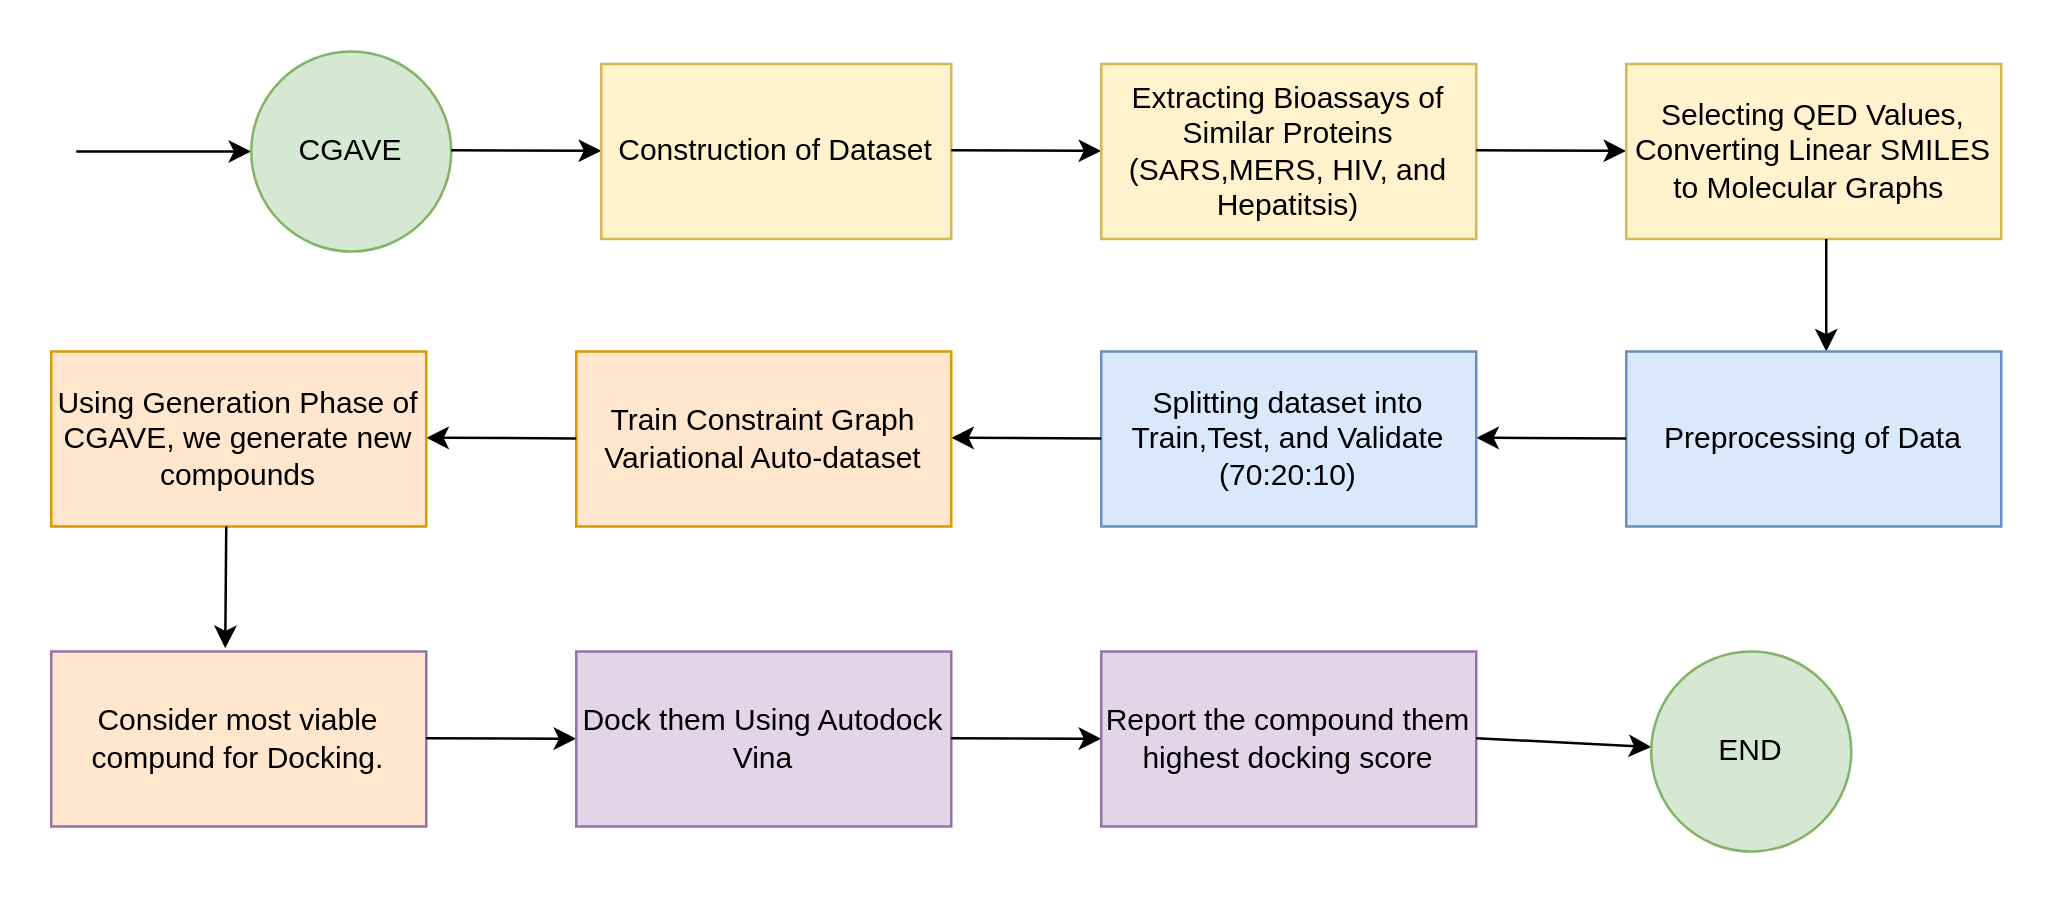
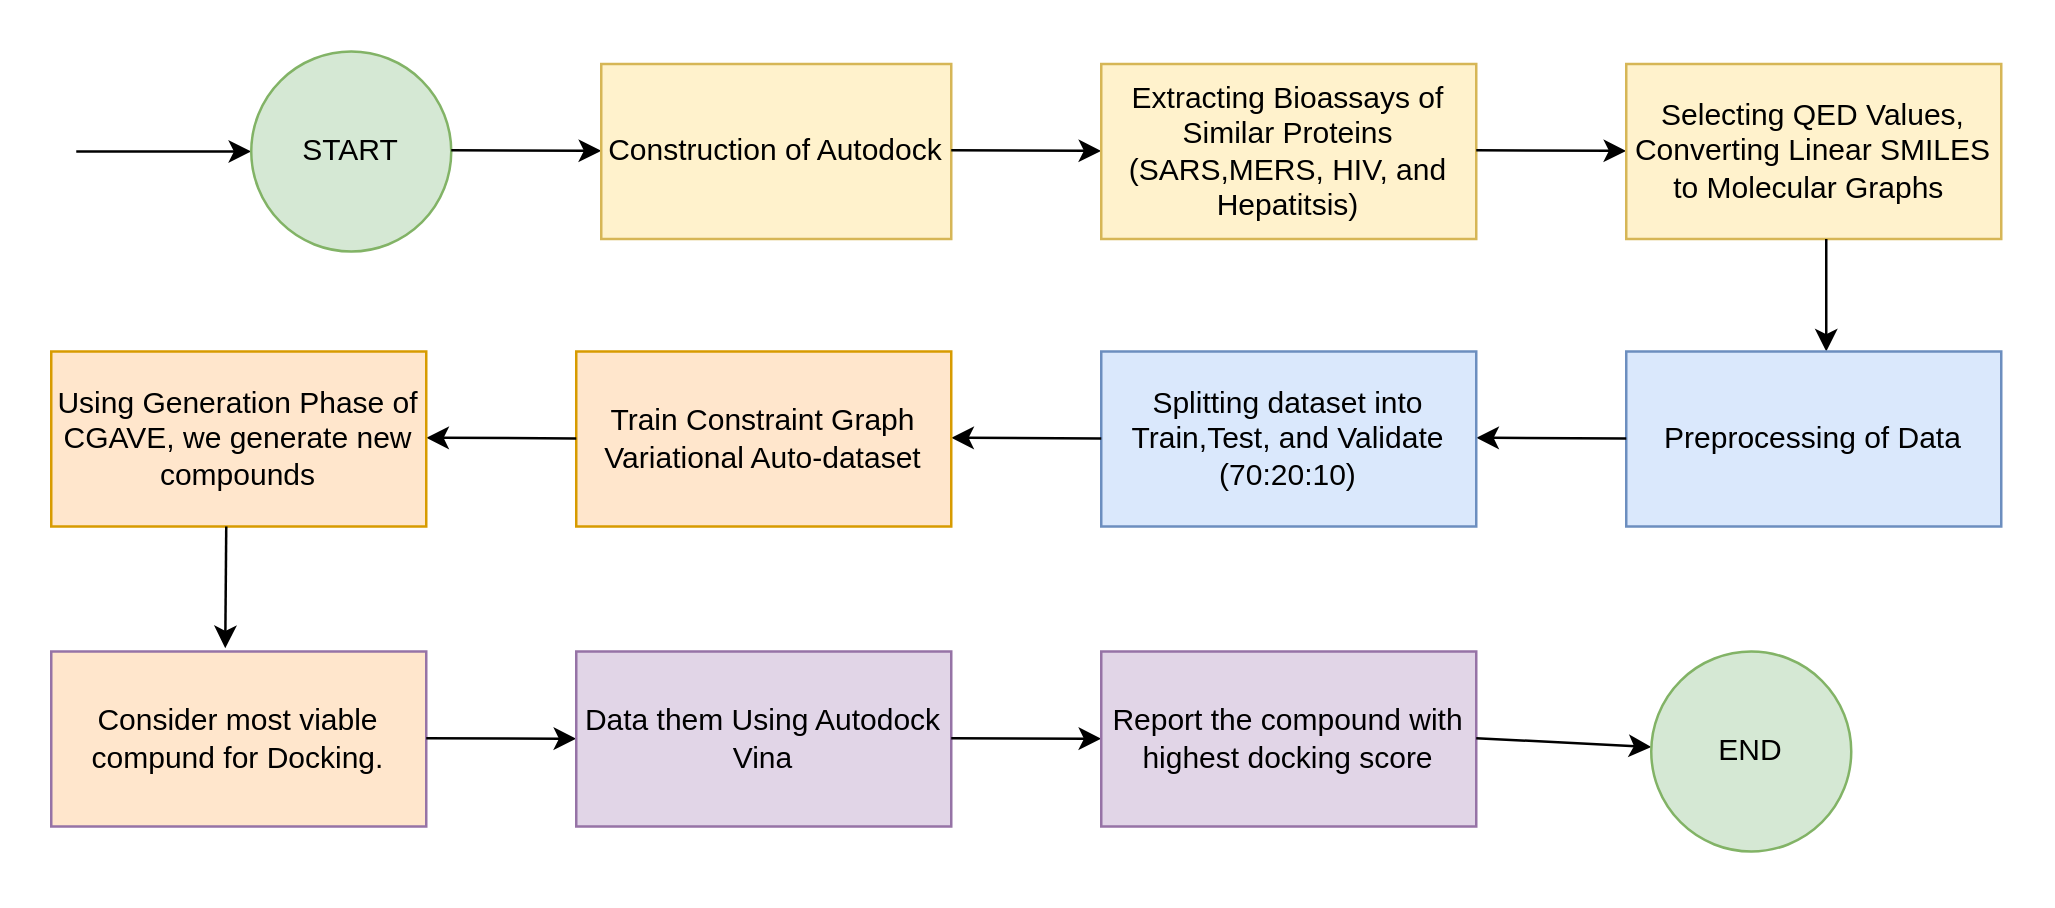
- <mxCell id="3" value="CGAVE" style="ellipse;whiteSpace=wrap;html=1;aspect=fixed;fillColor=#d5e8d4;strokeColor=#82b366;" vertex="1" parent="1"><mxGeometry x="100" y="20" width="80" height="80" as="geometry" /></mxCell>
+ <mxCell id="3" value="START" style="ellipse;whiteSpace=wrap;html=1;aspect=fixed;fillColor=#d5e8d4;strokeColor=#82b366;" vertex="1" parent="1"><mxGeometry x="100" y="20" width="80" height="80" as="geometry" /></mxCell>
- <mxCell id="5" value="Construction of Dataset" style="rounded=0;whiteSpace=wrap;html=1;fillColor=#fff2cc;strokeColor=#d6b656;" vertex="1" parent="1"><mxGeometry x="240" y="25" width="140" height="70" as="geometry" /></mxCell>
+ <mxCell id="5" value="Construction of Autodock" style="rounded=0;whiteSpace=wrap;html=1;fillColor=#fff2cc;strokeColor=#d6b656;" vertex="1" parent="1"><mxGeometry x="240" y="25" width="140" height="70" as="geometry" /></mxCell>
- <mxCell id="21" value="Dock them Using Autodock Vina" style="rounded=0;whiteSpace=wrap;html=1;fillColor=#e1d5e7;strokeColor=#9673a6;" vertex="1" parent="1"><mxGeometry x="230" y="260" width="150" height="70" as="geometry" /></mxCell>
+ <mxCell id="21" value="Data them Using Autodock Vina" style="rounded=0;whiteSpace=wrap;html=1;fillColor=#e1d5e7;strokeColor=#9673a6;" vertex="1" parent="1"><mxGeometry x="230" y="260" width="150" height="70" as="geometry" /></mxCell>
- <mxCell id="23" value="Report the compound them highest docking score" style="rounded=0;whiteSpace=wrap;html=1;fillColor=#e1d5e7;strokeColor=#9673a6;" vertex="1" parent="1"><mxGeometry x="440" y="260" width="150" height="70" as="geometry" /></mxCell>
+ <mxCell id="23" value="Report the compound with highest docking score" style="rounded=0;whiteSpace=wrap;html=1;fillColor=#e1d5e7;strokeColor=#9673a6;" vertex="1" parent="1"><mxGeometry x="440" y="260" width="150" height="70" as="geometry" /></mxCell>
